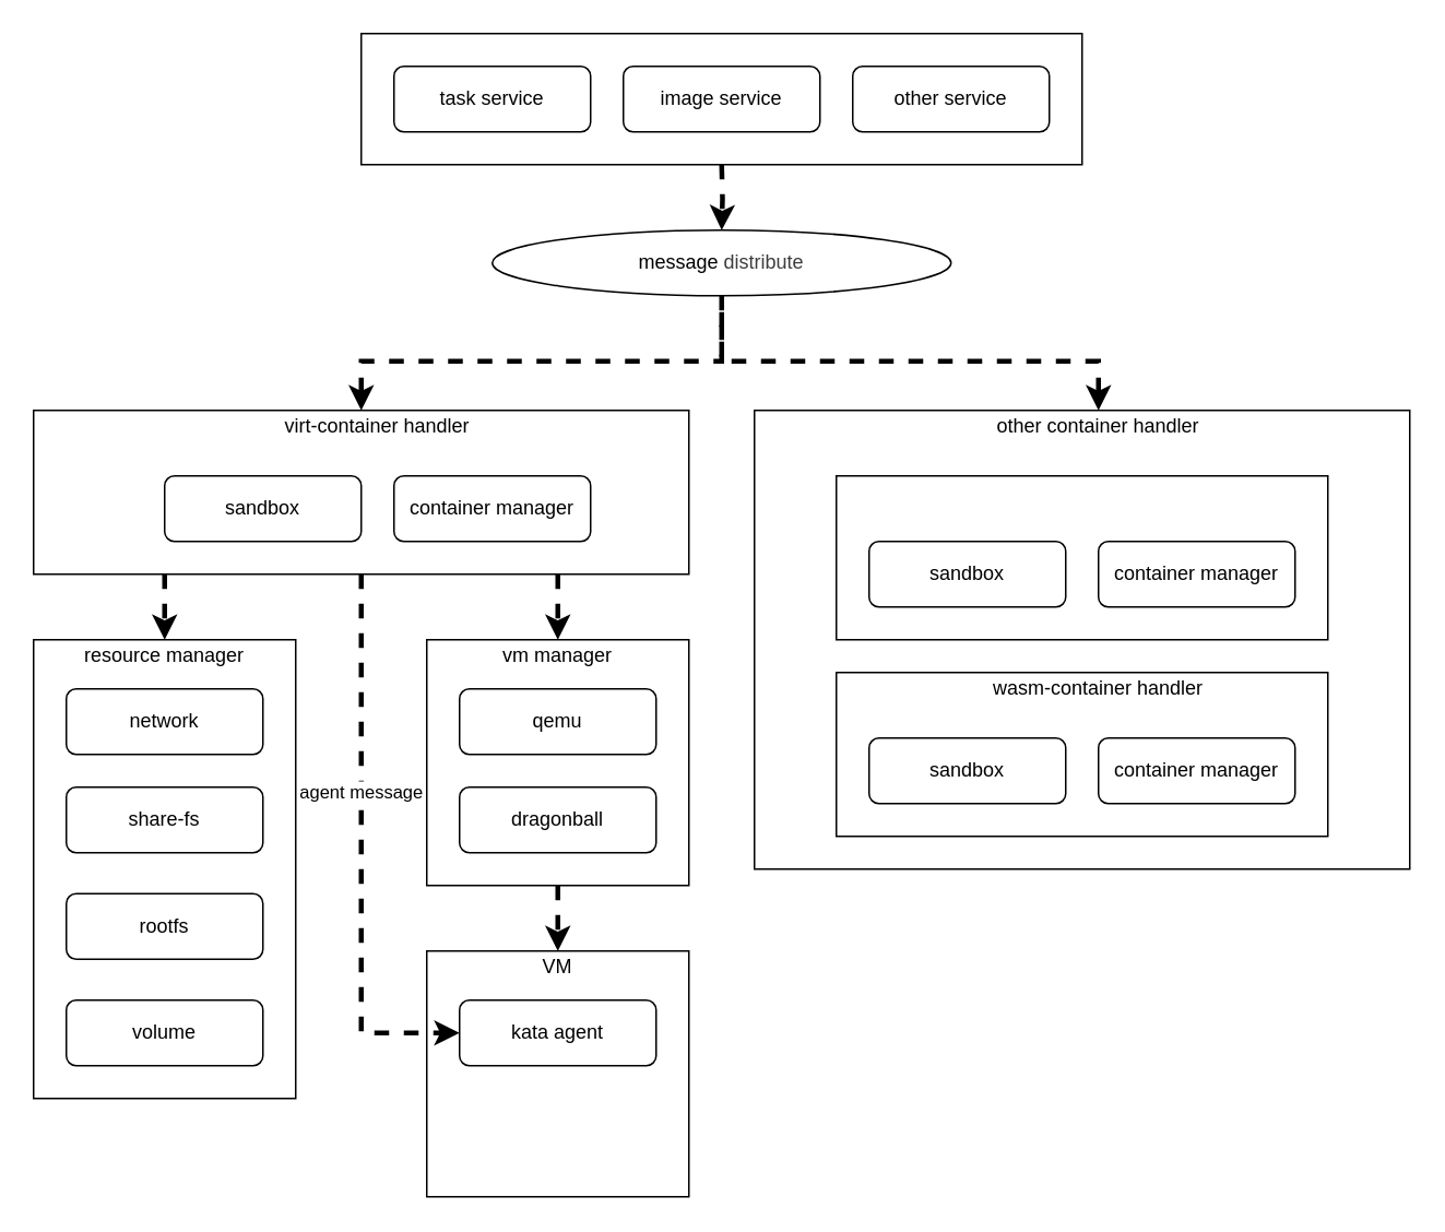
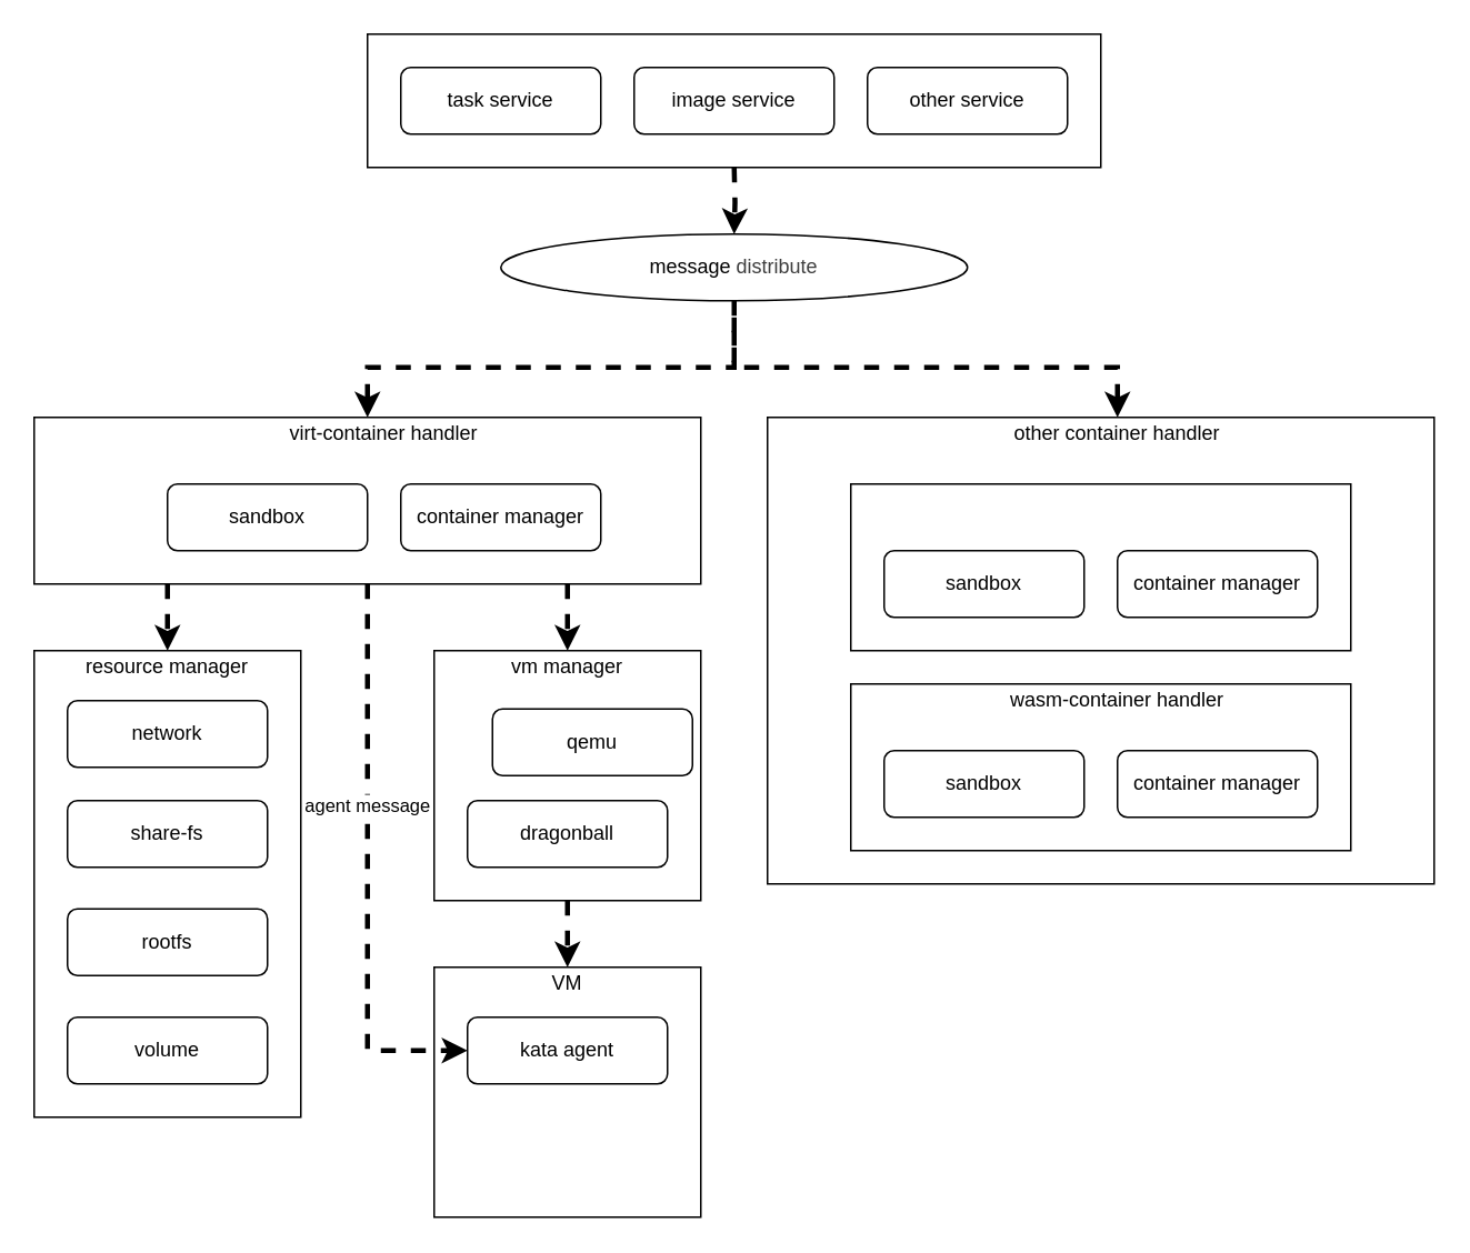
- <mxCell id="29" value="qemu" style="rounded=1;whiteSpace=wrap;html=1;fillColor=none;" parent="1" vertex="1"><mxGeometry x="280" y="420" width="120" height="40" as="geometry" /></mxCell>
+ <mxCell id="29" value="qemu" style="rounded=1;whiteSpace=wrap;html=1;fillColor=none;" parent="1" vertex="1"><mxGeometry x="295" y="425" width="120" height="40" as="geometry" /></mxCell>
